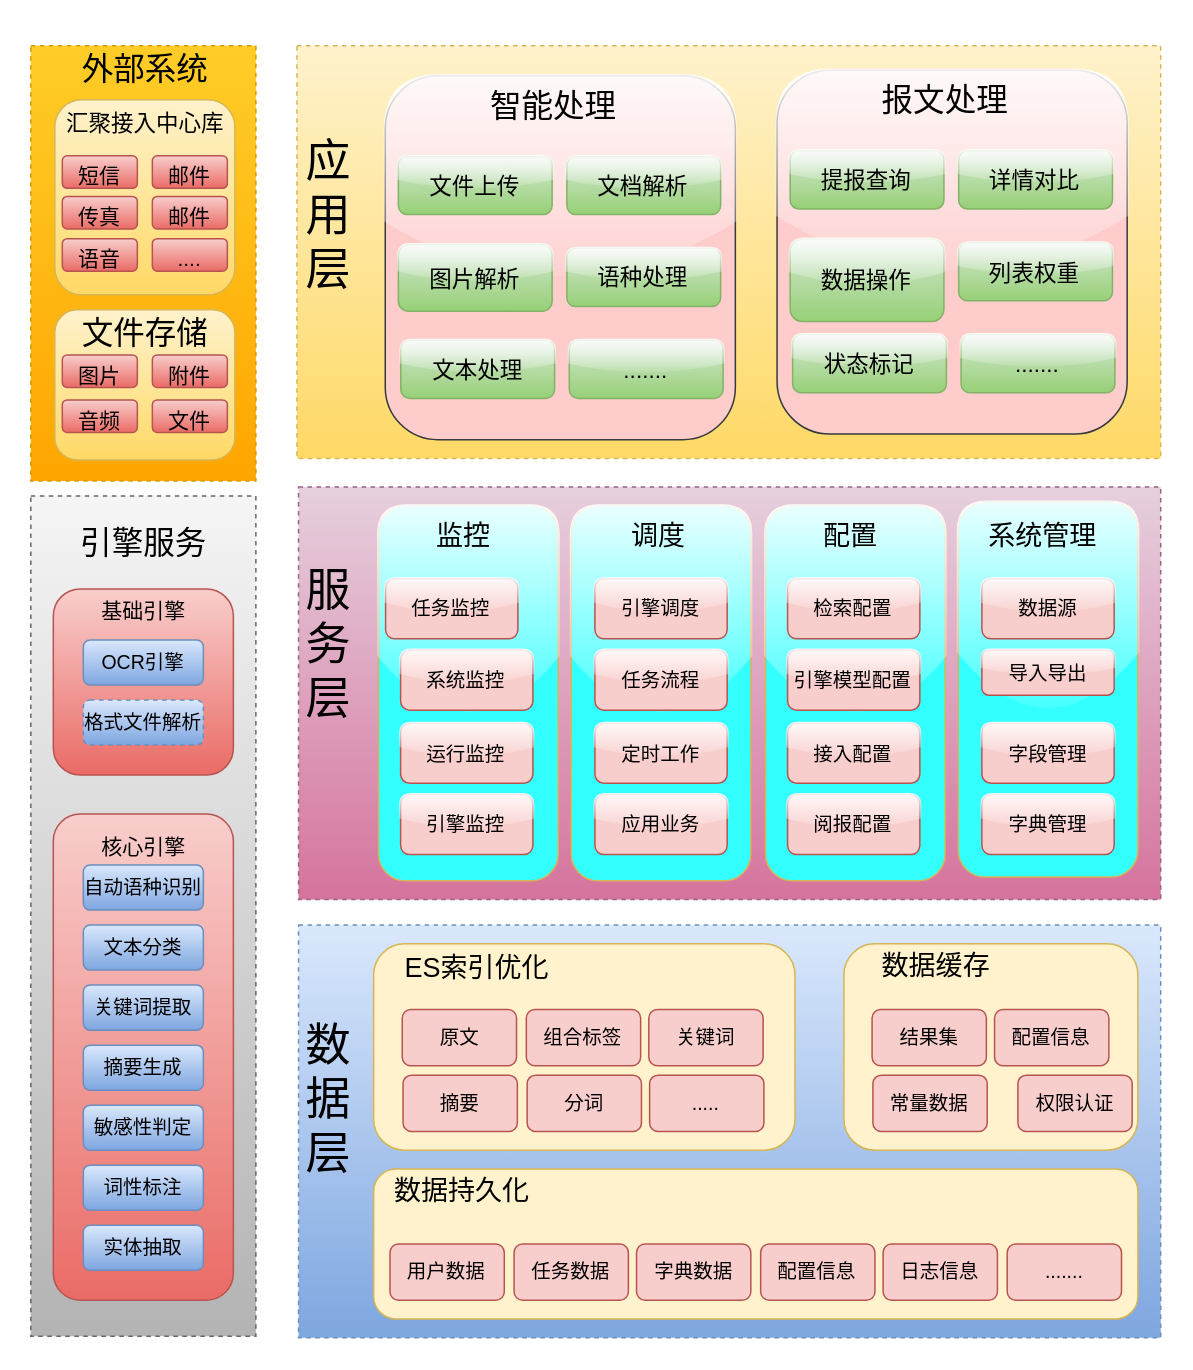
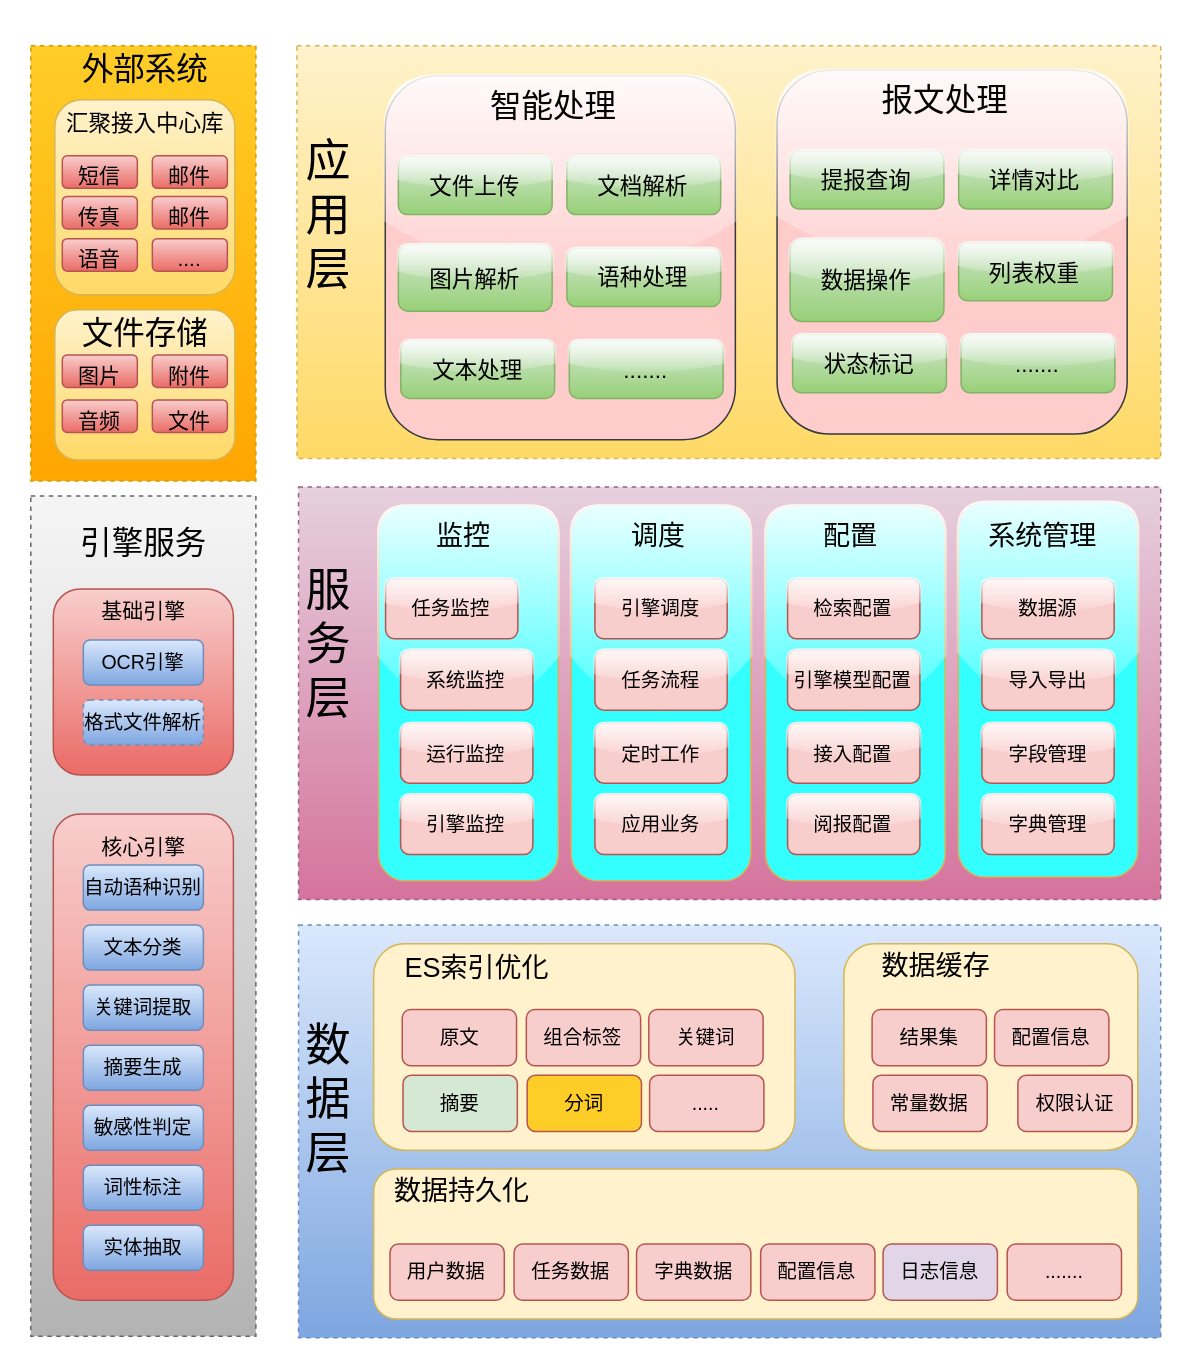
- <mxCell id="79" value="导入导出" style="rounded=1;whiteSpace=wrap;html=1;shadow=0;glass=1;sketch=0;fontSize=13;align=center;fillColor=#f8cecc;strokeColor=#b85450;verticalAlign=middle;" vertex="1" parent="54"><mxGeometry x="460.844" y="108.75" width="88.143" height="30" as="geometry" /></mxCell>
+ <mxCell id="79" value="导入导出" style="rounded=1;whiteSpace=wrap;html=1;shadow=0;glass=1;sketch=0;fontSize=13;align=center;fillColor=#f8cecc;strokeColor=#b85450;verticalAlign=middle;" vertex="1" parent="54"><mxGeometry x="460.844" y="108.75" width="88.143" height="40.0" as="geometry" /></mxCell>
- <mxCell id="111" value="摘要" style="rounded=1;whiteSpace=wrap;html=1;fontSize=13;align=center;fillColor=#f8cecc;strokeColor=#b85450;" vertex="1" parent="103"><mxGeometry x="19.587" y="87.5" width="76.173" height="37.5" as="geometry" /></mxCell>
+ <mxCell id="111" value="摘要" style="rounded=1;whiteSpace=wrap;html=1;fontSize=13;align=center;fillColor=#d5e8d4;strokeColor=#b85450;" vertex="1" parent="103"><mxGeometry x="19.587" y="87.5" width="76.173" height="37.5" as="geometry" /></mxCell>
- <mxCell id="110" value="分词" style="rounded=1;whiteSpace=wrap;html=1;fontSize=13;align=center;fillColor=#f8cecc;strokeColor=#b85450;" vertex="1" parent="103"><mxGeometry x="102.289" y="87.5" width="76.173" height="37.5" as="geometry" /></mxCell>
+ <mxCell id="110" value="分词" style="rounded=1;whiteSpace=wrap;html=1;fontSize=13;align=center;fillColor=#ffcd28;strokeColor=#b85450;" vertex="1" parent="103"><mxGeometry x="102.289" y="87.5" width="76.173" height="37.5" as="geometry" /></mxCell>
- <mxCell id="98" value="&lt;font style=&quot;font-size: 13px&quot;&gt;日志信息&lt;br&gt;&lt;/font&gt;" style="rounded=1;whiteSpace=wrap;html=1;fontSize=13;align=center;fillColor=#f8cecc;strokeColor=#b85450;" vertex="1" parent="92"><mxGeometry x="339.512" y="50.0" width="76.173" height="37.5" as="geometry" /></mxCell>
+ <mxCell id="98" value="&lt;font style=&quot;font-size: 13px&quot;&gt;日志信息&lt;br&gt;&lt;/font&gt;" style="rounded=1;whiteSpace=wrap;html=1;fontSize=13;align=center;fillColor=#e1d5e7;strokeColor=#b85450;" vertex="1" parent="92"><mxGeometry x="339.512" y="50.0" width="76.173" height="37.5" as="geometry" /></mxCell>
